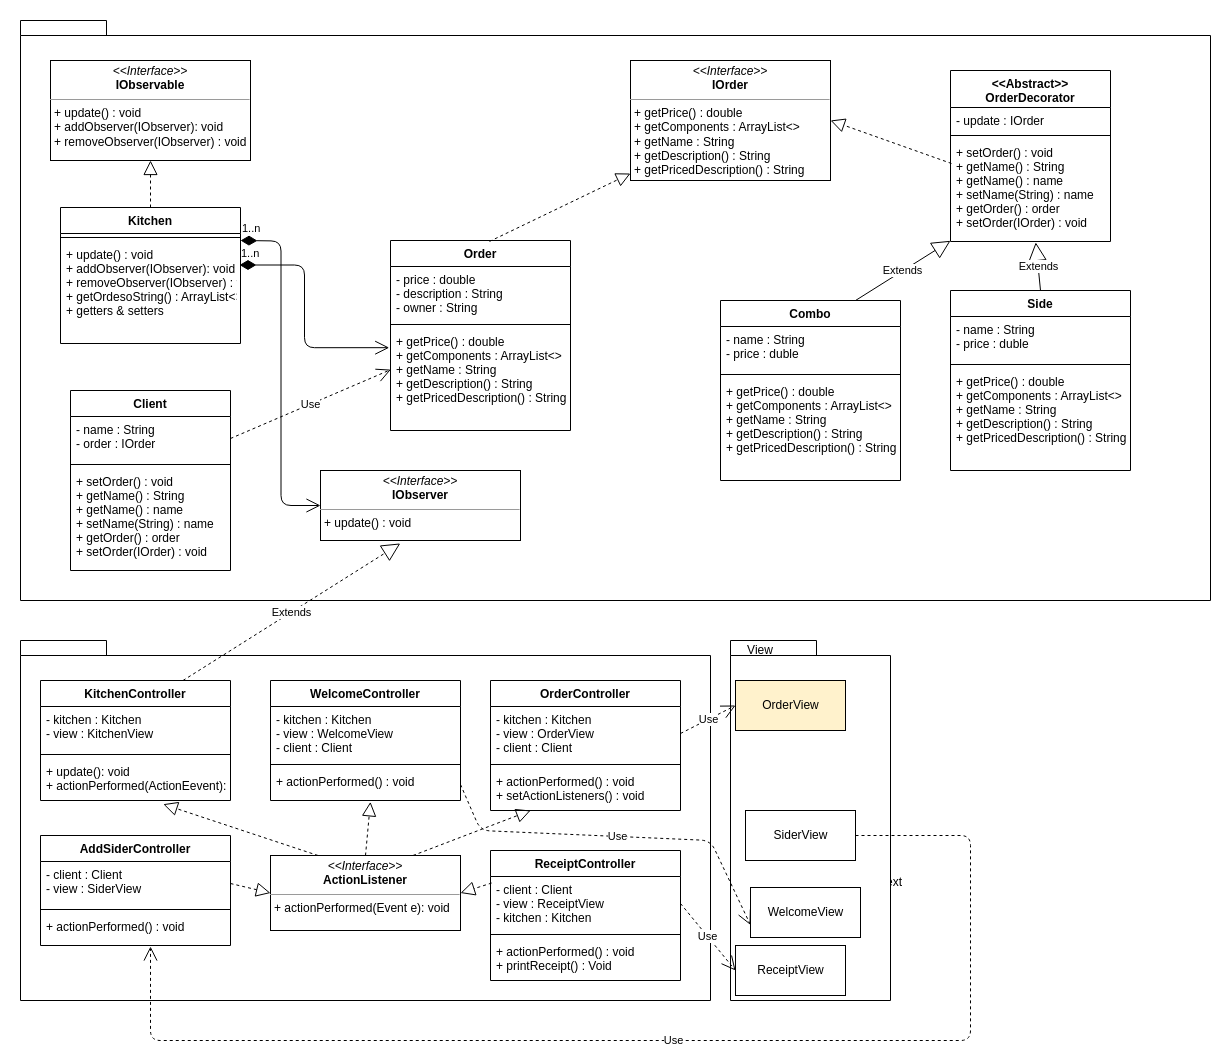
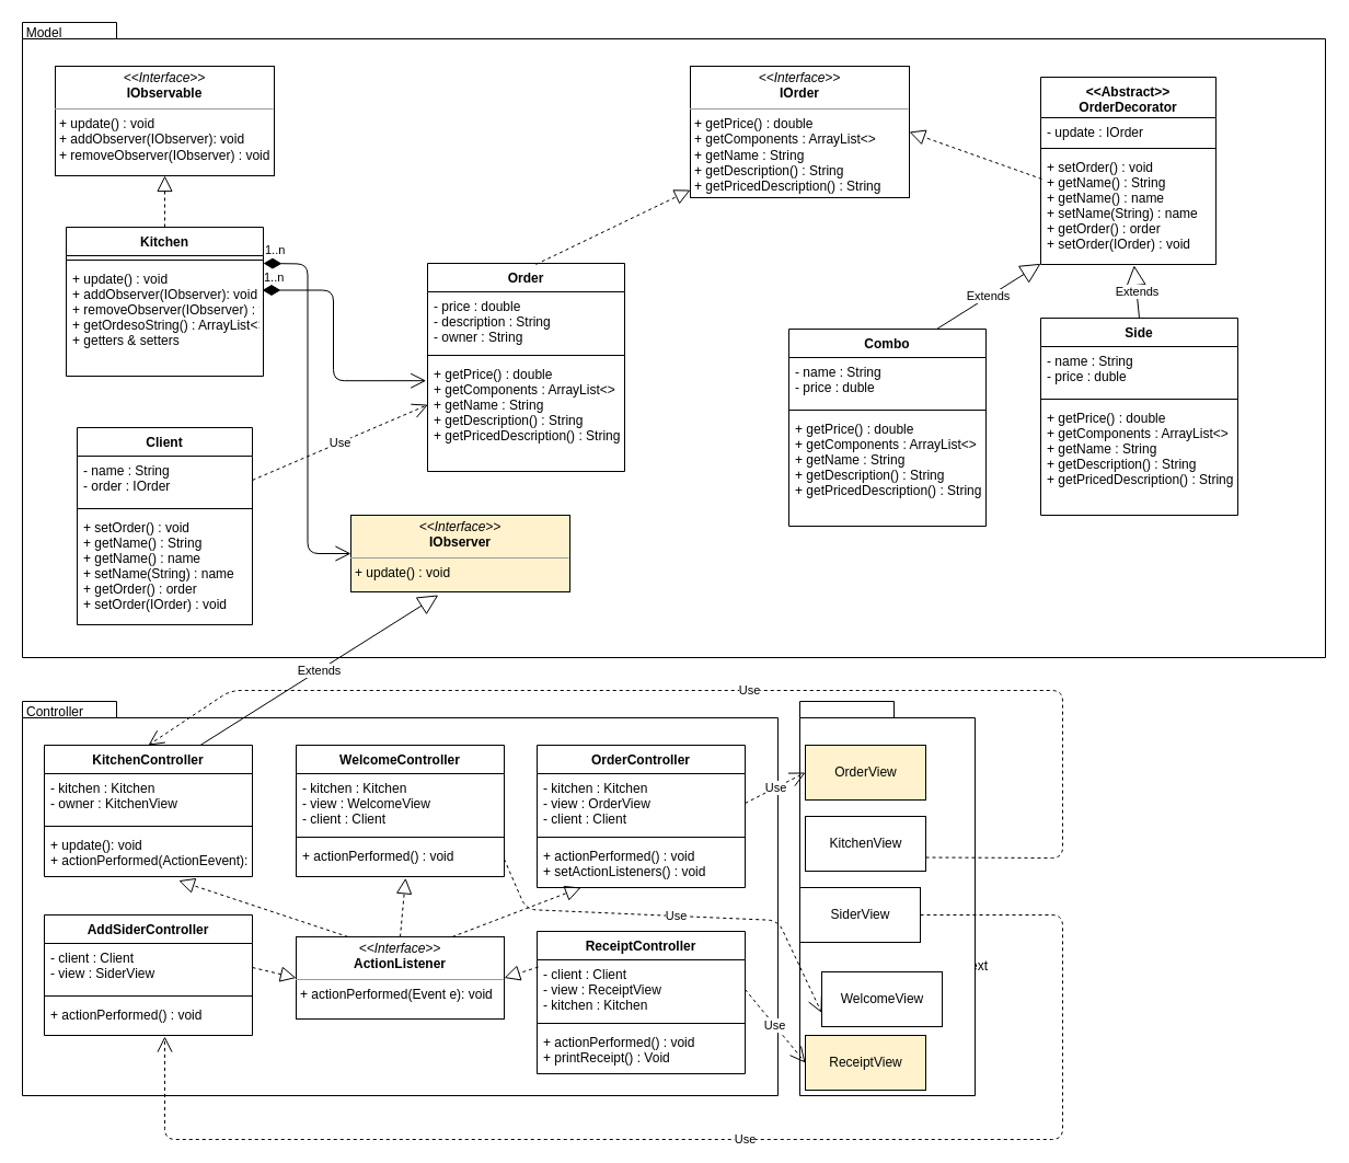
+ <mxCell id="3" value="Model" style="text;html=1;strokeColor=none;fillColor=none;align=center;verticalAlign=middle;whiteSpace=wrap;rounded=0;" vertex="1" parent="1"><mxGeometry x="20" y="20" width="40" height="20" as="geometry" /></mxCell>
- <mxCell id="13" value="&lt;p style=&quot;margin: 0px ; margin-top: 4px ; text-align: center&quot;&gt;&lt;i&gt;&amp;lt;&amp;lt;Interface&amp;gt;&amp;gt;&lt;/i&gt;&lt;br&gt;&lt;b&gt;IObserver&lt;/b&gt;&lt;/p&gt;&lt;hr size=&quot;1&quot;&gt;&lt;p style=&quot;margin: 0px ; margin-left: 4px&quot;&gt;+ update() : void&lt;/p&gt;&lt;p style=&quot;margin: 0px ; margin-left: 4px&quot;&gt;&lt;br&gt;&lt;/p&gt;" style="verticalAlign=top;align=left;overflow=fill;fontSize=12;fontFamily=Helvetica;html=1;" vertex="1" parent="1"><mxGeometry x="320" y="470" width="200" height="70" as="geometry" /></mxCell>
+ <mxCell id="13" value="&lt;p style=&quot;margin: 0px ; margin-top: 4px ; text-align: center&quot;&gt;&lt;i&gt;&amp;lt;&amp;lt;Interface&amp;gt;&amp;gt;&lt;/i&gt;&lt;br&gt;&lt;b&gt;IObserver&lt;/b&gt;&lt;/p&gt;&lt;hr size=&quot;1&quot;&gt;&lt;p style=&quot;margin: 0px ; margin-left: 4px&quot;&gt;+ update() : void&lt;/p&gt;&lt;p style=&quot;margin: 0px ; margin-left: 4px&quot;&gt;&lt;br&gt;&lt;/p&gt;" style="verticalAlign=top;align=left;overflow=fill;fontSize=12;fontFamily=Helvetica;html=1;fillColor=#fff2cc;" vertex="1" parent="1"><mxGeometry x="320" y="470" width="200" height="70" as="geometry" /></mxCell>
+ <mxCell id="77" value="Use" style="endArrow=open;endSize=12;dashed=1;html=1;entryX=0.5;entryY=0;entryDx=0;entryDy=0;exitX=1;exitY=0.75;exitDx=0;exitDy=0;" edge="1" parent="1" source="67" target="38"><mxGeometry width="160" relative="1" as="geometry"><mxPoint x="850" y="845" as="sourcePoint" /><mxPoint x="160.01" y="955.992" as="targetPoint" /><Array as="points"><mxPoint x="970" y="783" /><mxPoint x="970" y="630" /><mxPoint x="530" y="630" /><mxPoint x="210" y="630" /></Array></mxGeometry></mxCell>
- <mxCell id="42" value="Extends" style="endArrow=block;endSize=16;endFill=0;html=1;entryX=0.399;entryY=1.042;entryDx=0;entryDy=0;exitX=0.75;exitY=0;exitDx=0;exitDy=0;entryPerimeter=0;dashed=1;" edge="1" parent="1" source="38" target="13"><mxGeometry width="160" relative="1" as="geometry"><mxPoint x="240" y="610" as="sourcePoint" /><mxPoint x="395" y="550" as="targetPoint" /></mxGeometry></mxCell>
+ <mxCell id="42" value="Extends" style="endArrow=block;endSize=16;endFill=0;html=1;entryX=0.399;entryY=1.042;entryDx=0;entryDy=0;exitX=0.75;exitY=0;exitDx=0;exitDy=0;entryPerimeter=0;" edge="1" parent="1" source="38" target="13"><mxGeometry width="160" relative="1" as="geometry"><mxPoint x="240" y="610" as="sourcePoint" /><mxPoint x="395" y="550" as="targetPoint" /></mxGeometry></mxCell>
+ <mxCell id="37" value="Controller" style="text;html=1;strokeColor=none;fillColor=none;align=center;verticalAlign=middle;whiteSpace=wrap;rounded=0;" vertex="1" parent="1"><mxGeometry x="20" y="640" width="60" height="20" as="geometry" /></mxCell>
- <mxCell id="68" value="View" style="text;html=1;strokeColor=none;fillColor=none;align=center;verticalAlign=middle;whiteSpace=wrap;rounded=0;" vertex="1" parent="1"><mxGeometry x="730" y="640" width="60" height="20" as="geometry" /></mxCell>
- <mxCell id="39" value="- kitchen : Kitchen&#10;- view : KitchenView" style="text;strokeColor=none;fillColor=none;align=left;verticalAlign=top;spacingLeft=4;spacingRight=4;overflow=hidden;rotatable=0;points=[[0,0.5],[1,0.5]];portConstraint=eastwest;" vertex="1" parent="38"><mxGeometry y="26" width="190" height="44" as="geometry" /></mxCell>
+ <mxCell id="39" value="- kitchen : Kitchen&#10;- owner : KitchenView" style="text;strokeColor=none;fillColor=none;align=left;verticalAlign=top;spacingLeft=4;spacingRight=4;overflow=hidden;rotatable=0;points=[[0,0.5],[1,0.5]];portConstraint=eastwest;" vertex="1" parent="38"><mxGeometry y="26" width="190" height="44" as="geometry" /></mxCell>
+ <mxCell id="67" value="KitchenView&lt;br&gt;" style="html=1;" vertex="1" parent="1"><mxGeometry x="735" y="745" width="110" height="50" as="geometry" /></mxCell>
- <mxCell id="70" value="SiderView" style="html=1;" vertex="1" parent="1"><mxGeometry x="745" y="810" width="110" height="50" as="geometry" /></mxCell>
+ <mxCell id="70" value="SiderView" style="html=1;" vertex="1" parent="1"><mxGeometry x="730" y="810" width="110" height="50" as="geometry" /></mxCell>
- <mxCell id="69" value="ReceiptView" style="html=1;" vertex="1" parent="1"><mxGeometry x="735" y="945" width="110" height="50" as="geometry" /></mxCell>
+ <mxCell id="69" value="ReceiptView" style="html=1;fillColor=#fff2cc;" vertex="1" parent="1"><mxGeometry x="735" y="945" width="110" height="50" as="geometry" /></mxCell>
